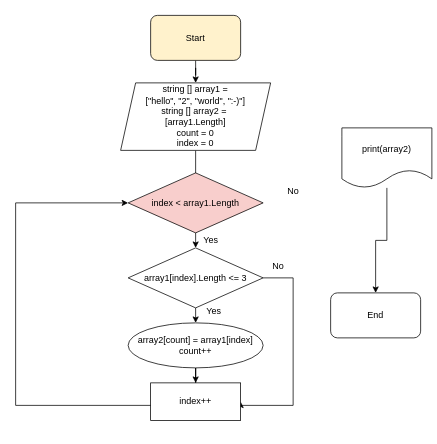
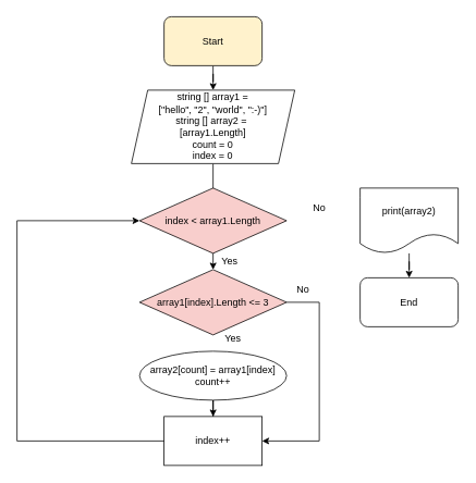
- <mxCell id="10" value="print(array2)" style="shape=document;whiteSpace=wrap;html=1;boundedLbl=1;" parent="1" vertex="1"><mxGeometry x="455" y="170" width="120" height="80" as="geometry" /></mxCell>
+ <mxCell id="10" value="print(array2)" style="shape=document;whiteSpace=wrap;html=1;boundedLbl=1;" parent="1" vertex="1"><mxGeometry x="440" y="230" width="120" height="80" as="geometry" /></mxCell>
- <mxCell id="8" value="array1[index].Length &amp;lt;= 3" style="rhombus;whiteSpace=wrap;html=1;" parent="1" vertex="1"><mxGeometry x="170" y="330" width="180" height="80" as="geometry" /></mxCell>
+ <mxCell id="8" value="array1[index].Length &amp;lt;= 3" style="rhombus;whiteSpace=wrap;html=1;fillColor=#f8cecc;" parent="1" vertex="1"><mxGeometry x="170" y="330" width="180" height="80" as="geometry" /></mxCell>
- <mxCell id="6" style="edgeStyle=orthogonalEdgeStyle;rounded=0;orthogonalLoop=1;jettySize=auto;html=1;exitX=0.5;exitY=1;exitDx=0;exitDy=0;entryX=0.5;entryY=0;entryDx=0;entryDy=0;" parent="1" source="8" target="13" edge="1"><mxGeometry relative="1" as="geometry" /></mxCell>
- <mxCell id="11" value="End" style="rounded=1;whiteSpace=wrap;html=1;" parent="1" vertex="1"><mxGeometry x="440" y="390" width="120" height="60" as="geometry" /></mxCell>
+ <mxCell id="11" value="End" style="rounded=1;whiteSpace=wrap;html=1;" parent="1" vertex="1"><mxGeometry x="440" y="340" width="120" height="60" as="geometry" /></mxCell>
- <mxCell id="15" value="index++" style="rounded=0;whiteSpace=wrap;html=1;" parent="1" vertex="1"><mxGeometry x="200" y="510" width="120" height="50" as="geometry" /></mxCell>
+ <mxCell id="15" value="index++" style="rounded=0;whiteSpace=wrap;html=1;" parent="1" vertex="1"><mxGeometry x="200" y="510" width="120" height="60" as="geometry" /></mxCell>
